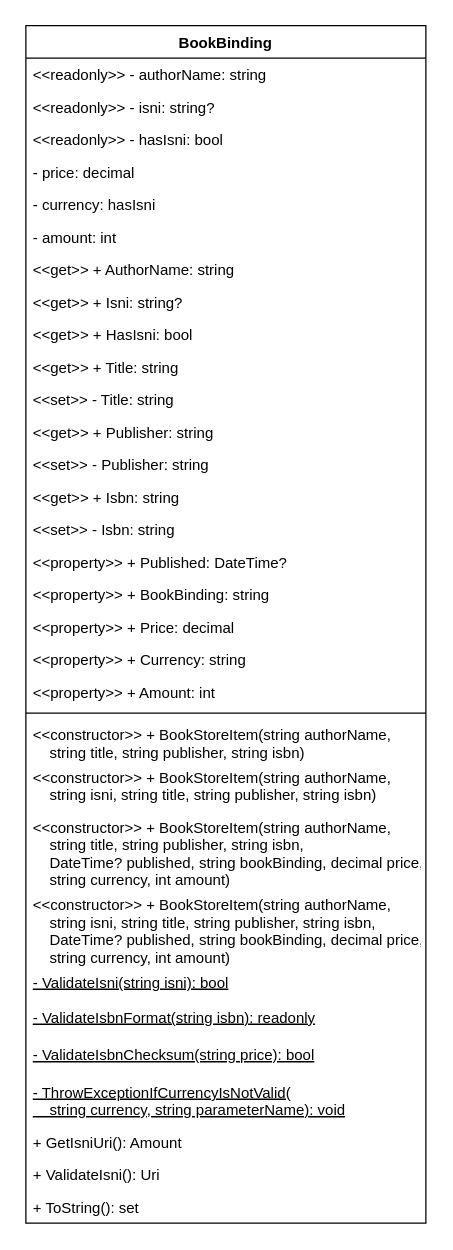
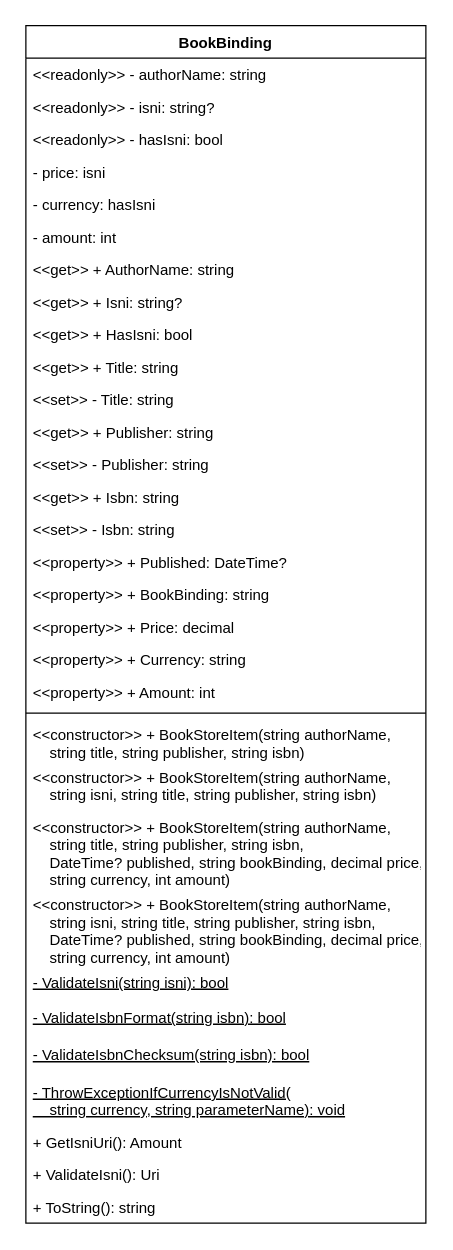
- <mxCell id="6" value="- price: decimal" style="text;strokeColor=none;fillColor=none;align=left;verticalAlign=top;spacingLeft=4;spacingRight=4;overflow=hidden;rotatable=0;points=[[0,0.5],[1,0.5]];portConstraint=eastwest;" parent="2" vertex="1"><mxGeometry y="104" width="320" height="26" as="geometry" /></mxCell>
+ <mxCell id="6" value="- price: isni" style="text;strokeColor=none;fillColor=none;align=left;verticalAlign=top;spacingLeft=4;spacingRight=4;overflow=hidden;rotatable=0;points=[[0,0.5],[1,0.5]];portConstraint=eastwest;" parent="2" vertex="1"><mxGeometry y="104" width="320" height="26" as="geometry" /></mxCell>
- <mxCell id="29" value="- ValidateIsbnFormat(string isbn): readonly" style="text;strokeColor=none;fillColor=none;align=left;verticalAlign=top;spacingLeft=4;spacingRight=4;overflow=hidden;rotatable=0;points=[[0,0.5],[1,0.5]];portConstraint=eastwest;fontStyle=4" parent="2" vertex="1"><mxGeometry y="780" width="320" height="30" as="geometry" /></mxCell>
+ <mxCell id="29" value="- ValidateIsbnFormat(string isbn): bool" style="text;strokeColor=none;fillColor=none;align=left;verticalAlign=top;spacingLeft=4;spacingRight=4;overflow=hidden;rotatable=0;points=[[0,0.5],[1,0.5]];portConstraint=eastwest;fontStyle=4" parent="2" vertex="1"><mxGeometry y="780" width="320" height="30" as="geometry" /></mxCell>
- <mxCell id="30" value="- ValidateIsbnChecksum(string price): bool" style="text;strokeColor=none;fillColor=none;align=left;verticalAlign=top;spacingLeft=4;spacingRight=4;overflow=hidden;rotatable=0;points=[[0,0.5],[1,0.5]];portConstraint=eastwest;fontStyle=4" parent="2" vertex="1"><mxGeometry y="810" width="320" height="30" as="geometry" /></mxCell>
+ <mxCell id="30" value="- ValidateIsbnChecksum(string isbn): bool" style="text;strokeColor=none;fillColor=none;align=left;verticalAlign=top;spacingLeft=4;spacingRight=4;overflow=hidden;rotatable=0;points=[[0,0.5],[1,0.5]];portConstraint=eastwest;fontStyle=4" parent="2" vertex="1"><mxGeometry y="810" width="320" height="30" as="geometry" /></mxCell>
- <mxCell id="34" value="+ ToString(): set" style="text;strokeColor=none;fillColor=none;align=left;verticalAlign=top;spacingLeft=4;spacingRight=4;overflow=hidden;rotatable=0;points=[[0,0.5],[1,0.5]];portConstraint=eastwest;" parent="2" vertex="1"><mxGeometry y="932" width="320" height="26" as="geometry" /></mxCell>
+ <mxCell id="34" value="+ ToString(): string" style="text;strokeColor=none;fillColor=none;align=left;verticalAlign=top;spacingLeft=4;spacingRight=4;overflow=hidden;rotatable=0;points=[[0,0.5],[1,0.5]];portConstraint=eastwest;" parent="2" vertex="1"><mxGeometry y="932" width="320" height="26" as="geometry" /></mxCell>
